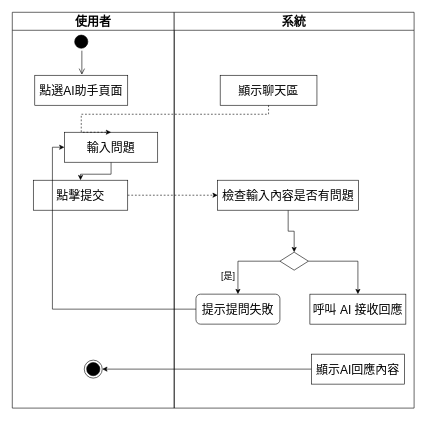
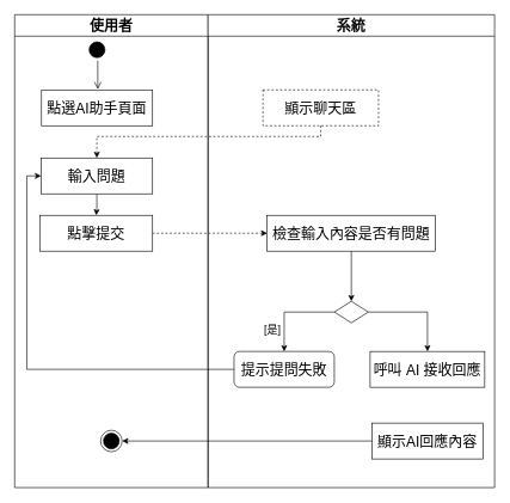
- <mxCell id="16" value="顯示聊天區" style="fontSize=20;" vertex="1" parent="11"><mxGeometry x="76.63" y="105" width="161.37" height="50" as="geometry" /></mxCell>
+ <mxCell id="16" value="顯示聊天區" style="fontSize=20;dashed=1;" vertex="1" parent="11"><mxGeometry x="76.63" y="105" width="161.37" height="50" as="geometry" /></mxCell>
- <mxCell id="9" value="輸入問題" style="fontSize=20;" vertex="1" parent="5"><mxGeometry x="86.88" y="200" width="155.62" height="50" as="geometry" /></mxCell>
+ <mxCell id="9" value="輸入問題" style="fontSize=20;" vertex="1" parent="5"><mxGeometry x="36.88" y="200" width="155.62" height="50" as="geometry" /></mxCell>
- <mxCell id="18" value="檢查輸入內容是否有問題" style="fontSize=20;" vertex="1" parent="11"><mxGeometry x="72.5" y="280" width="235" height="50" as="geometry" /></mxCell>
+ <mxCell id="18" value="檢查輸入內容是否有問題" style="fontSize=20;" vertex="1" parent="11"><mxGeometry x="82.5" y="280" width="235" height="50" as="geometry" /></mxCell>
